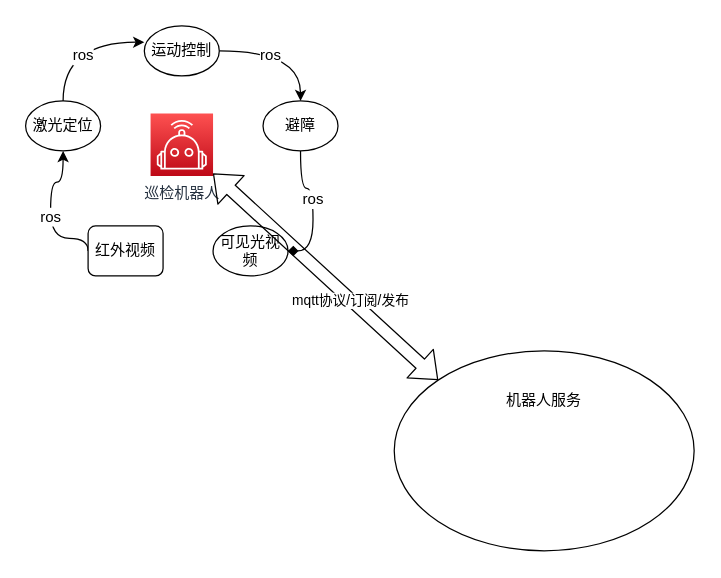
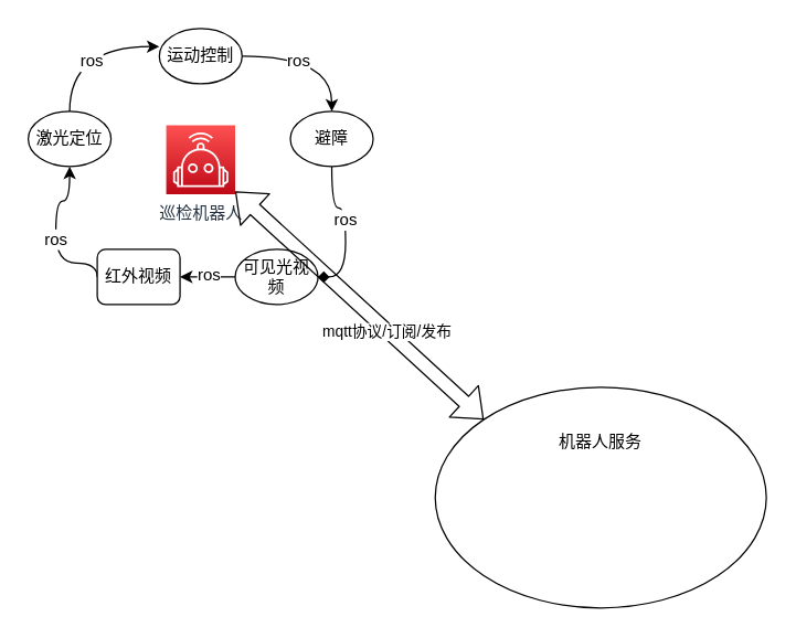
+ <mxCell id="12" style="edgeStyle=orthogonalEdgeStyle;curved=1;rounded=0;orthogonalLoop=1;jettySize=auto;html=1;exitX=0;exitY=0.5;exitDx=0;exitDy=0;entryX=1;entryY=0.5;entryDx=0;entryDy=0;" edge="1" parent="1" source="14" target="17"><mxGeometry relative="1" as="geometry" /></mxCell>
+ <mxCell id="13" value="ros" style="text;html=1;align=center;verticalAlign=middle;resizable=0;points=[];labelBackgroundColor=#ffffff;" vertex="1" connectable="0" parent="12"><mxGeometry y="-2" relative="1" as="geometry"><mxPoint as="offset" /></mxGeometry></mxCell>
